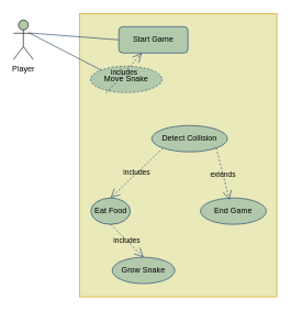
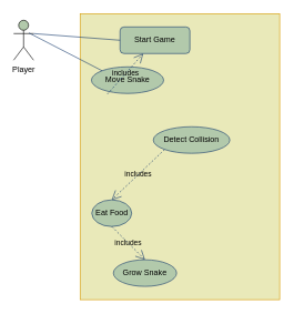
- <mxCell id="4" value="&lt;font style=&quot;color: rgb(0, 0, 0);&quot;&gt;Move Snake&lt;/font&gt;" style="ellipse;whiteSpace=wrap;html=1;labelBackgroundColor=none;fillColor=#B2C9AB;strokeColor=#1B3E6F;fontColor=#46495D;fontStyle=0;dashed=1;" vertex="1" parent="1"><mxGeometry x="137" y="100" width="108.5" height="40" as="geometry" /></mxCell>
+ <mxCell id="4" value="&lt;font style=&quot;color: rgb(0, 0, 0);&quot;&gt;Move Snake&lt;/font&gt;" style="ellipse;whiteSpace=wrap;html=1;labelBackgroundColor=none;fillColor=#B2C9AB;strokeColor=#1B3E6F;fontColor=#46495D;fontStyle=0" vertex="1" parent="1"><mxGeometry x="137" y="100" width="108.5" height="40" as="geometry" /></mxCell>
- <mxCell id="13" value="extends" style="endArrow=open;endSize=12;dashed=1;html=1;rounded=0;exitX=1;exitY=1;exitDx=0;exitDy=0;labelBackgroundColor=none;strokeColor=#1B3E6F;fontColor=default;entryX=0.44;entryY=0.075;entryDx=0;entryDy=0;entryPerimeter=0;fontStyle=0" edge="1" parent="1" source="8" target="6"><mxGeometry width="160" relative="1" as="geometry"><mxPoint x="130" y="200" as="sourcePoint" /><mxPoint x="290" y="200" as="targetPoint" /></mxGeometry></mxCell>
- <mxCell id="6" value="&lt;font style=&quot;color: rgb(0, 0, 0);&quot;&gt;End Game&lt;/font&gt;" style="ellipse;whiteSpace=wrap;html=1;labelBackgroundColor=none;fillColor=#B2C9AB;strokeColor=#1B3E6F;fontColor=#46495D;fontStyle=0" vertex="1" parent="1"><mxGeometry x="304" y="300" width="100" height="40" as="geometry" /></mxCell>
